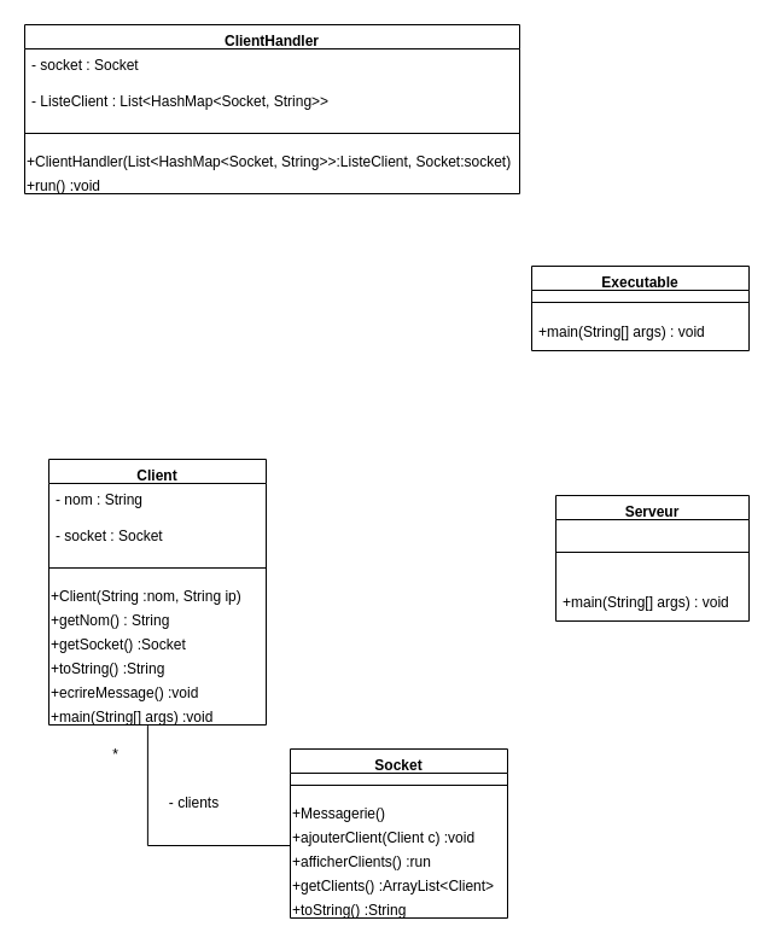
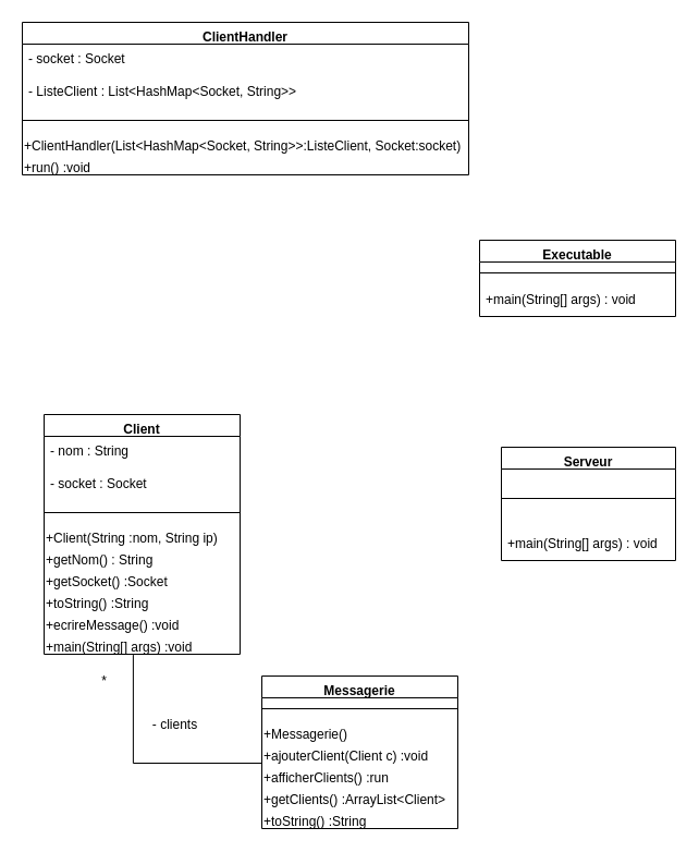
- <mxCell id="18" value="Socket" style="swimlane;fontStyle=1;align=center;verticalAlign=top;childLayout=stackLayout;horizontal=1;startSize=20;horizontalStack=0;resizeParent=1;resizeParentMax=0;resizeLast=0;collapsible=1;marginBottom=0;" vertex="1" parent="1"><mxGeometry x="240" y="620" width="180" height="140" as="geometry" /></mxCell>
+ <mxCell id="18" value="Messagerie" style="swimlane;fontStyle=1;align=center;verticalAlign=top;childLayout=stackLayout;horizontal=1;startSize=20;horizontalStack=0;resizeParent=1;resizeParentMax=0;resizeLast=0;collapsible=1;marginBottom=0;" vertex="1" parent="1"><mxGeometry x="240" y="620" width="180" height="140" as="geometry" /></mxCell>
